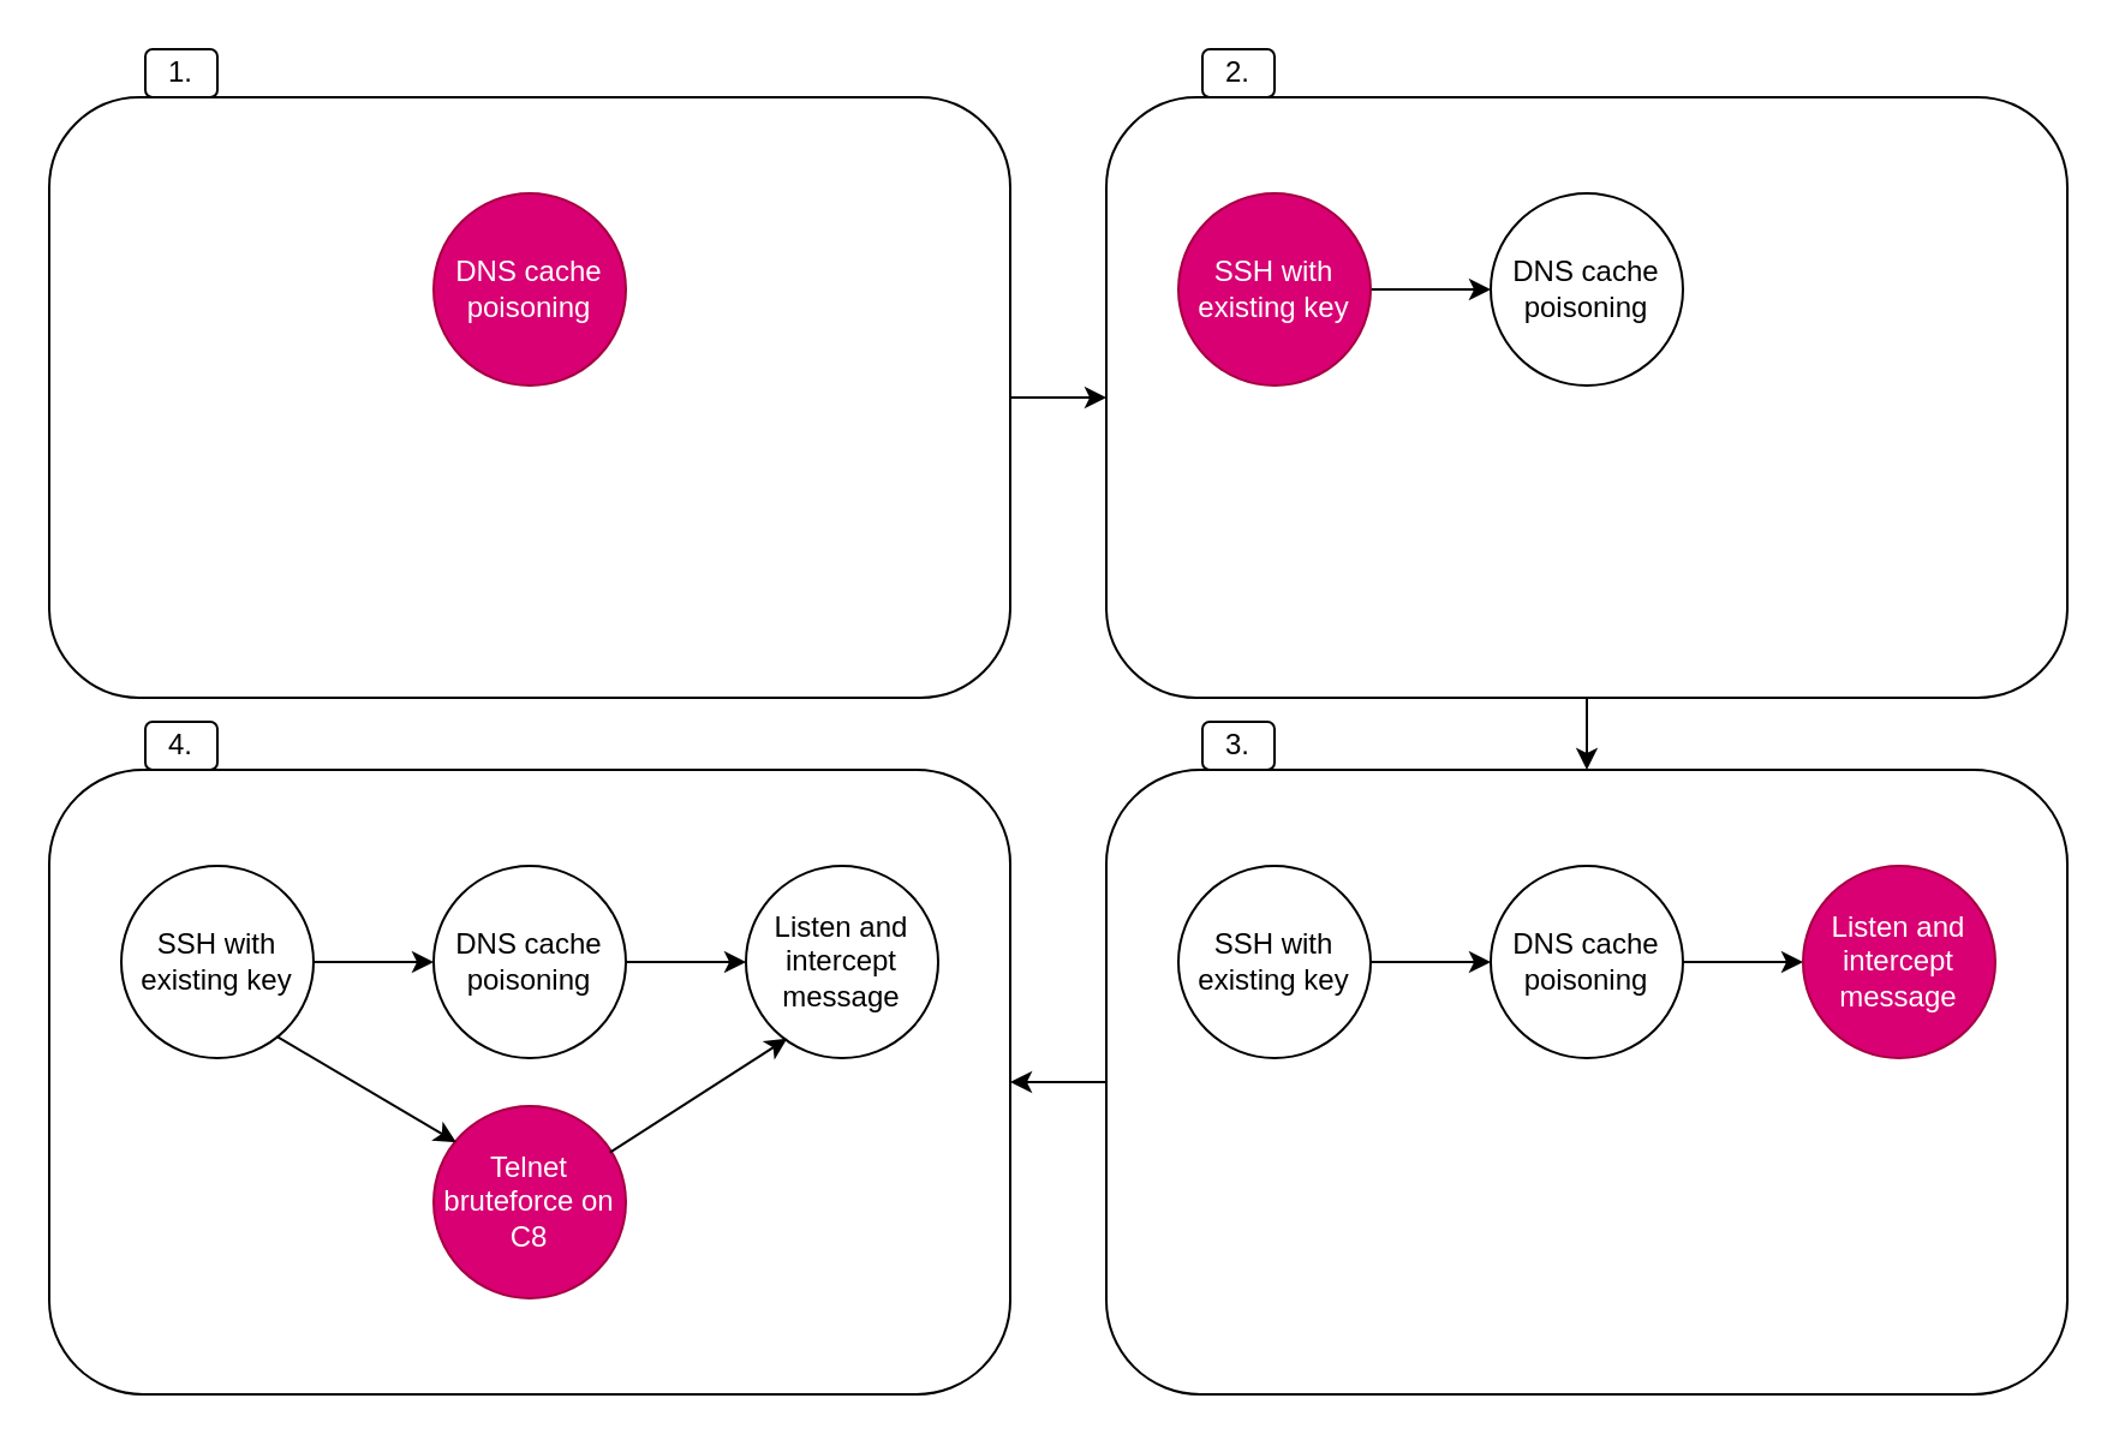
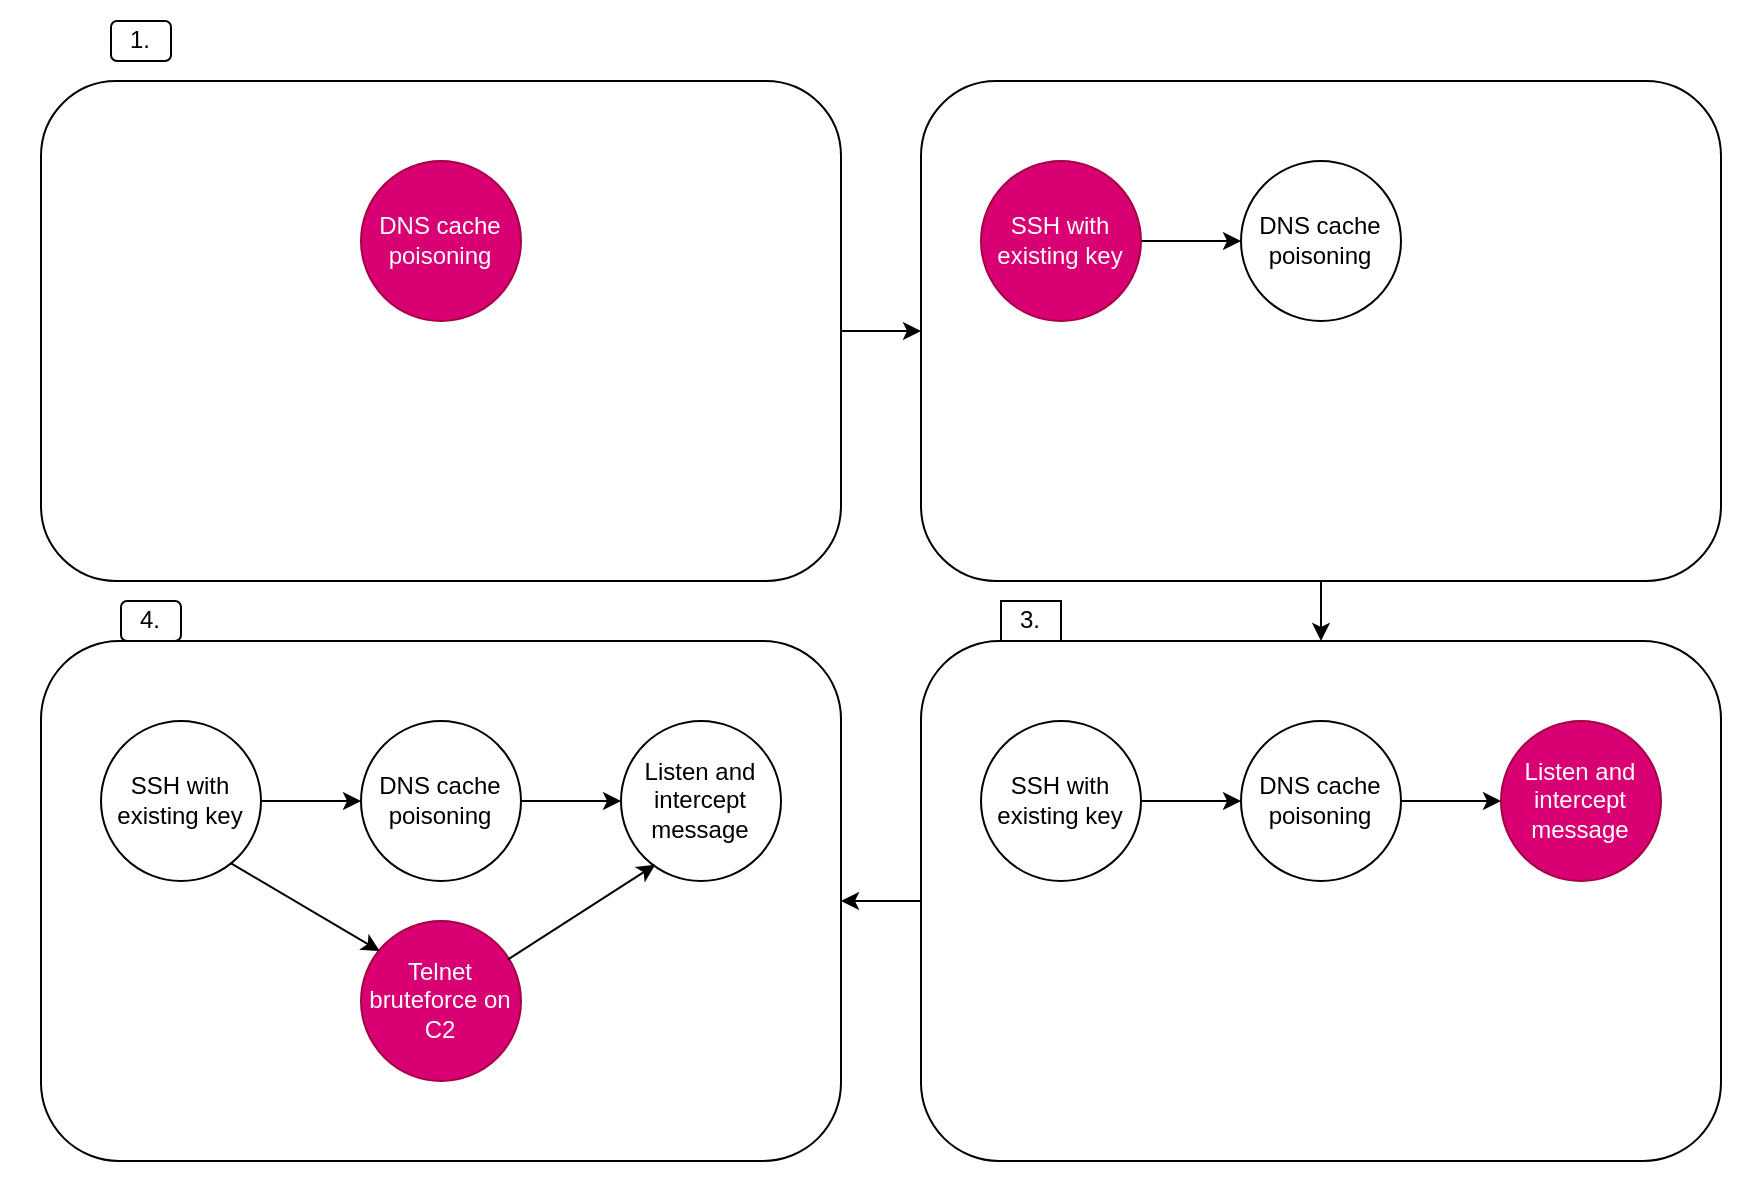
- <mxCell id="30" value="1." style="rounded=1;whiteSpace=wrap;html=1;" vertex="1" parent="1"><mxGeometry x="60" y="20" width="30" height="20" as="geometry" /></mxCell>
+ <mxCell id="30" value="1." style="rounded=1;whiteSpace=wrap;html=1;" vertex="1" parent="1"><mxGeometry x="55" y="10" width="30" height="20" as="geometry" /></mxCell>
- <mxCell id="31" value="2." style="rounded=1;whiteSpace=wrap;html=1;" vertex="1" parent="1"><mxGeometry x="500" y="20" width="30" height="20" as="geometry" /></mxCell>
- <mxCell id="32" value="3." style="rounded=1;whiteSpace=wrap;html=1;" vertex="1" parent="1"><mxGeometry x="500" y="300" width="30" height="20" as="geometry" /></mxCell>
+ <mxCell id="32" value="3." style="whiteSpace=wrap;html=1;rounded=0;" vertex="1" parent="1"><mxGeometry x="500" y="300" width="30" height="20" as="geometry" /></mxCell>
- <mxCell id="26" value="Telnet bruteforce on C8" style="ellipse;whiteSpace=wrap;html=1;aspect=fixed;container=0;fillColor=#d80073;fontColor=#ffffff;strokeColor=#A50040;" vertex="1" parent="19"><mxGeometry x="160.003" y="140" width="80" height="80" as="geometry" /></mxCell>
+ <mxCell id="26" value="Telnet bruteforce on C2" style="ellipse;whiteSpace=wrap;html=1;aspect=fixed;container=0;fillColor=#d80073;fontColor=#ffffff;strokeColor=#A50040;" vertex="1" parent="19"><mxGeometry x="160.003" y="140" width="80" height="80" as="geometry" /></mxCell>
